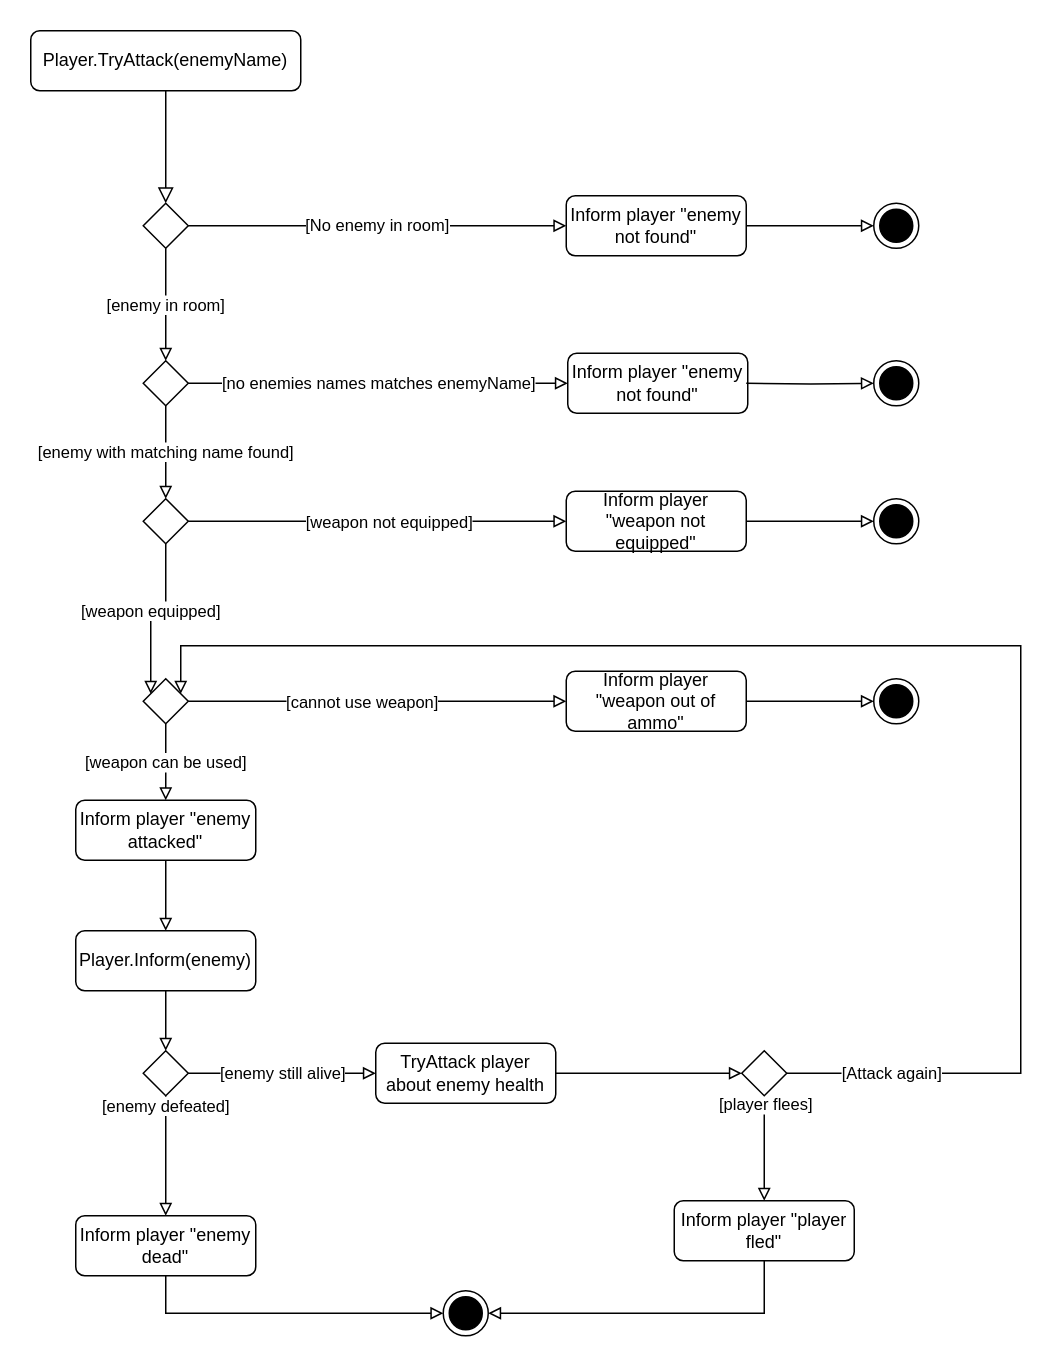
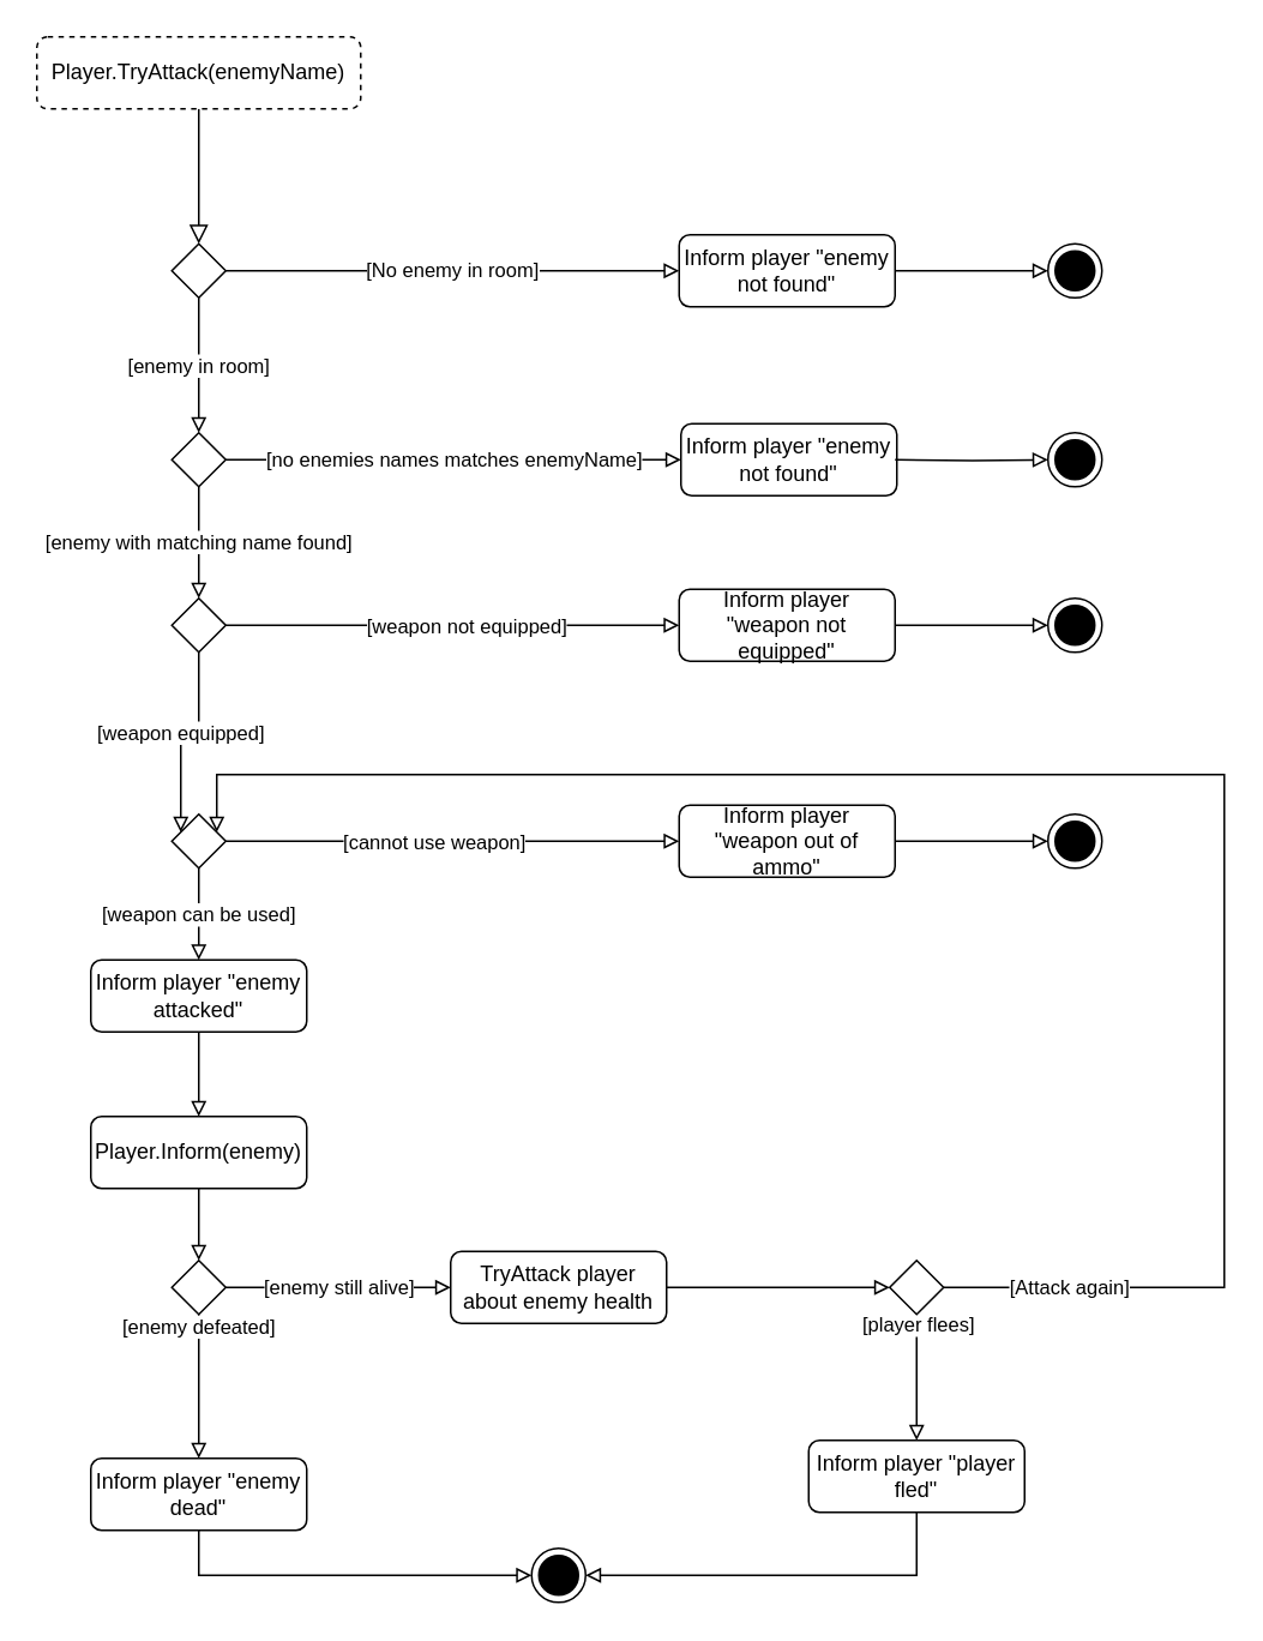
- <mxCell id="3" value="&lt;div&gt;Player.TryAttack(enemyName)&lt;/div&gt;" style="rounded=1;html=1;fontSize=12;glass=0;strokeWidth=1;shadow=0;align=center;verticalAlign=middle;whiteSpace=wrap;" parent="1" vertex="1"><mxGeometry x="20" y="20" width="180" height="40" as="geometry" /></mxCell>
+ <mxCell id="3" value="&lt;div&gt;Player.TryAttack(enemyName)&lt;/div&gt;" style="rounded=1;html=1;fontSize=12;glass=0;strokeWidth=1;shadow=0;align=center;verticalAlign=middle;whiteSpace=wrap;dashed=1;" parent="1" vertex="1"><mxGeometry x="20" y="20" width="180" height="40" as="geometry" /></mxCell>
